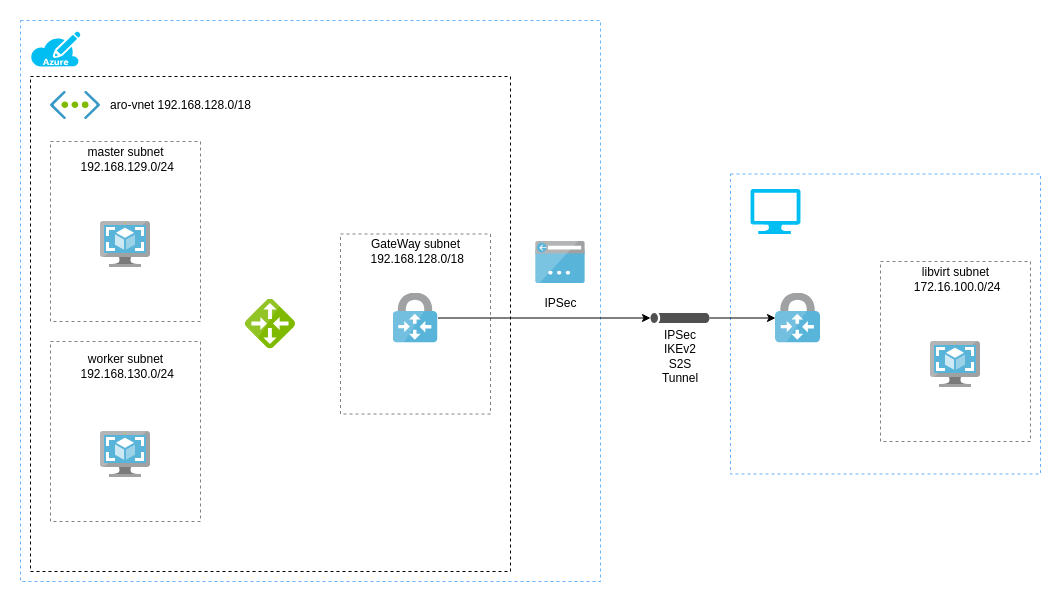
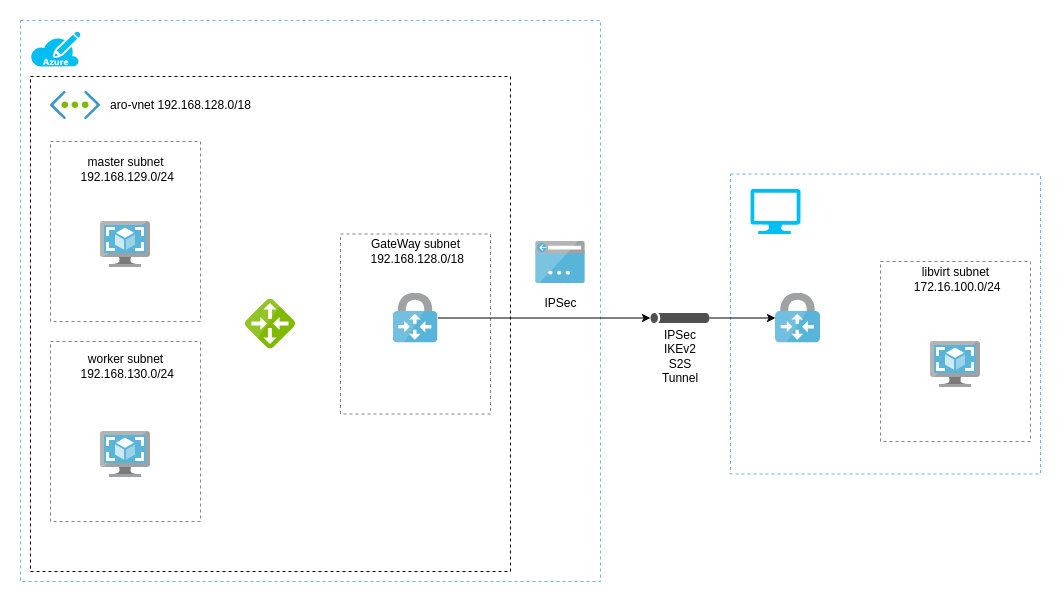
- <mxCell id="16" value="master subnet&lt;br&gt;&amp;nbsp;192.168.129.0/24" style="text;html=1;align=center;verticalAlign=middle;resizable=0;points=[];autosize=1;strokeColor=none;fillColor=none;" parent="14" vertex="1"><mxGeometry x="20" y="2.763" width="110" height="30" as="geometry" /></mxCell>
+ <mxCell id="16" value="master subnet&lt;br&gt;&amp;nbsp;192.168.129.0/24" style="text;html=1;align=center;verticalAlign=middle;resizable=0;points=[];autosize=1;strokeColor=none;fillColor=none;" parent="14" vertex="1"><mxGeometry x="20" y="12.763" width="110" height="30" as="geometry" /></mxCell>
